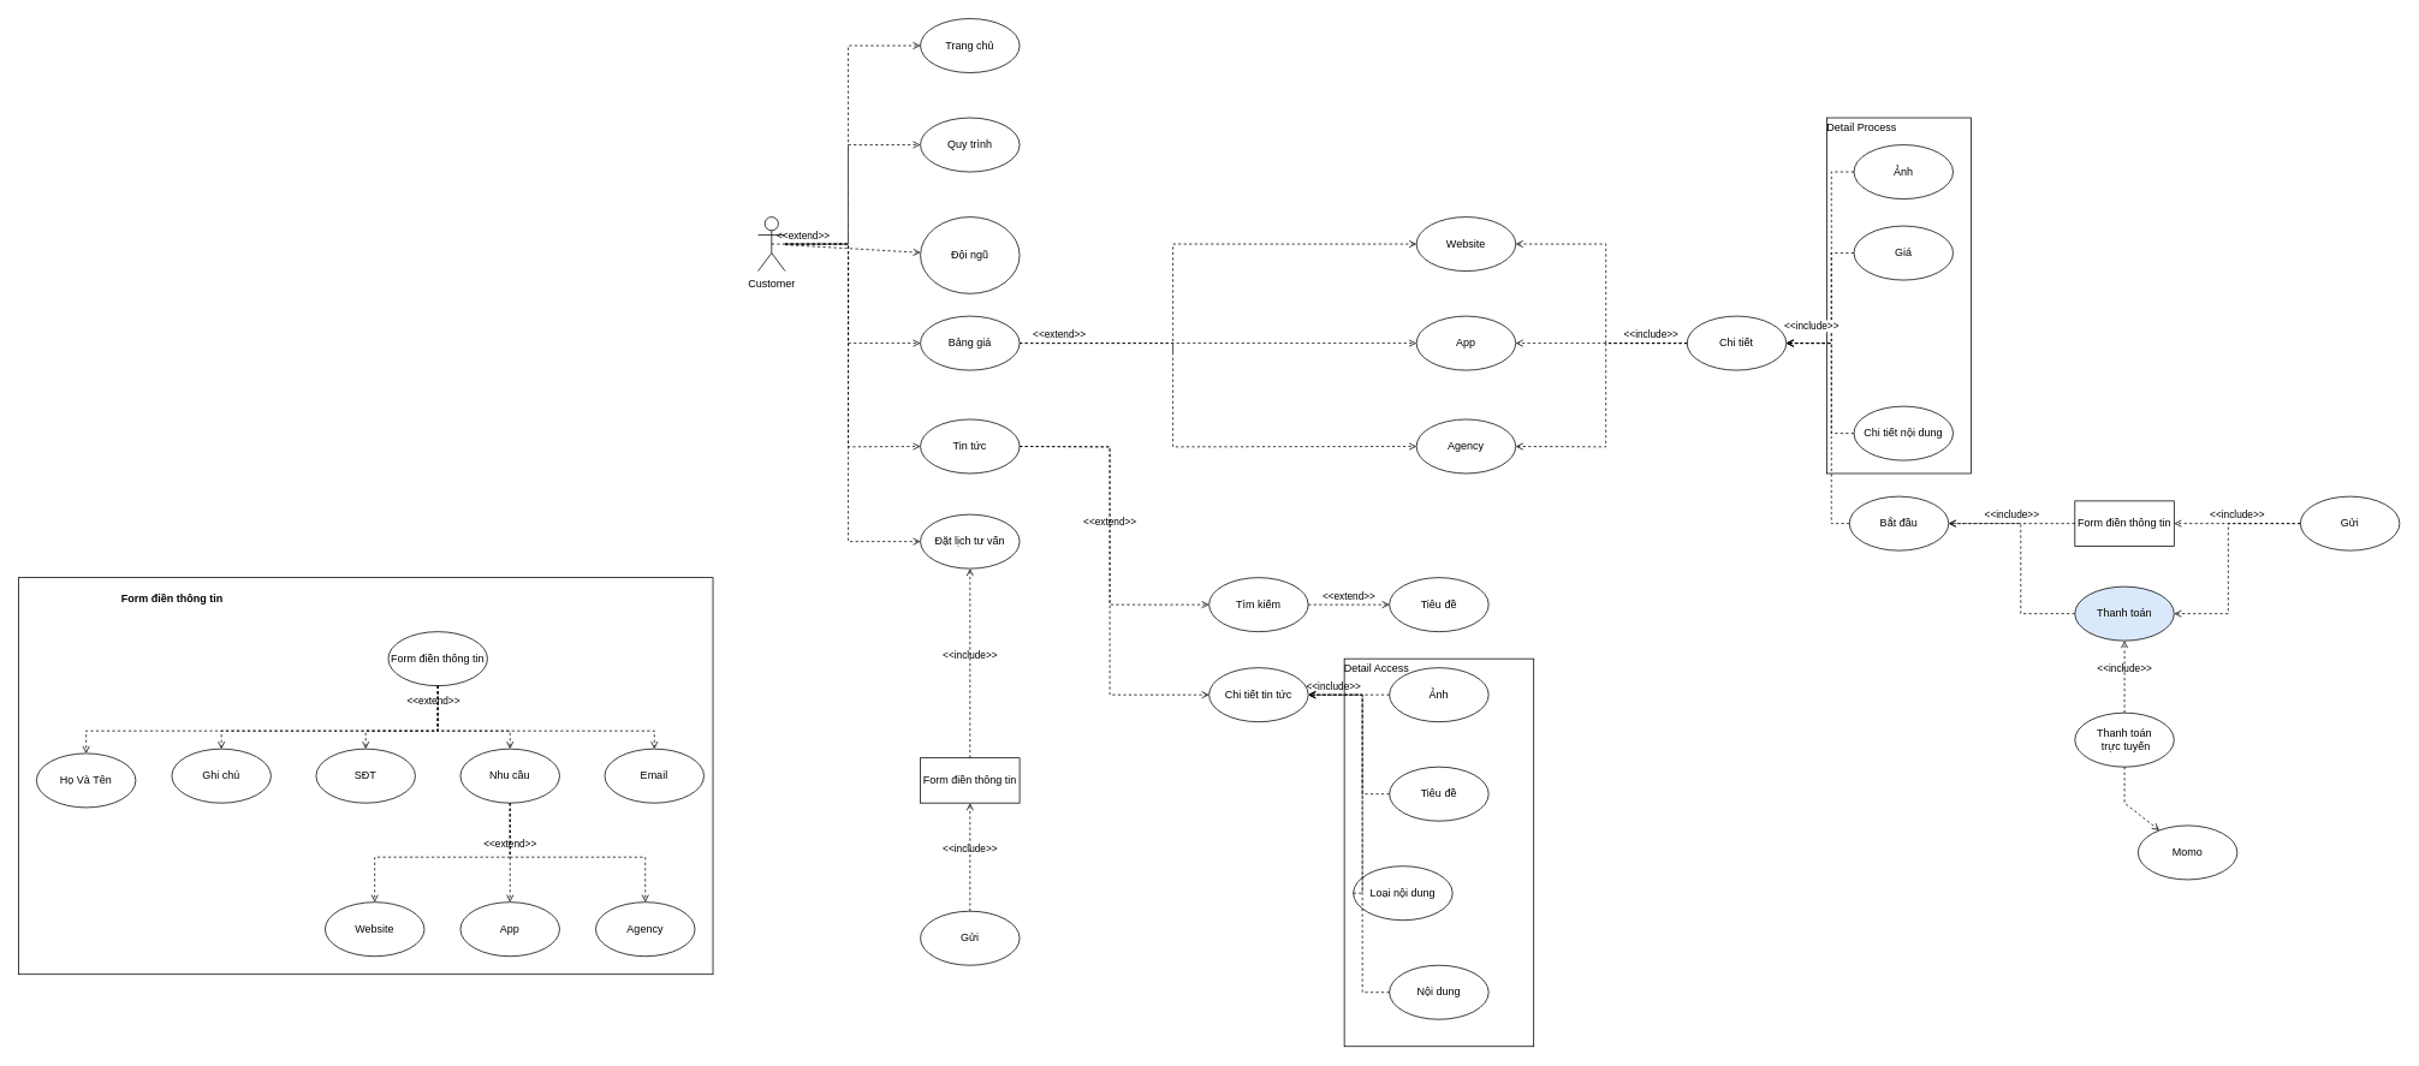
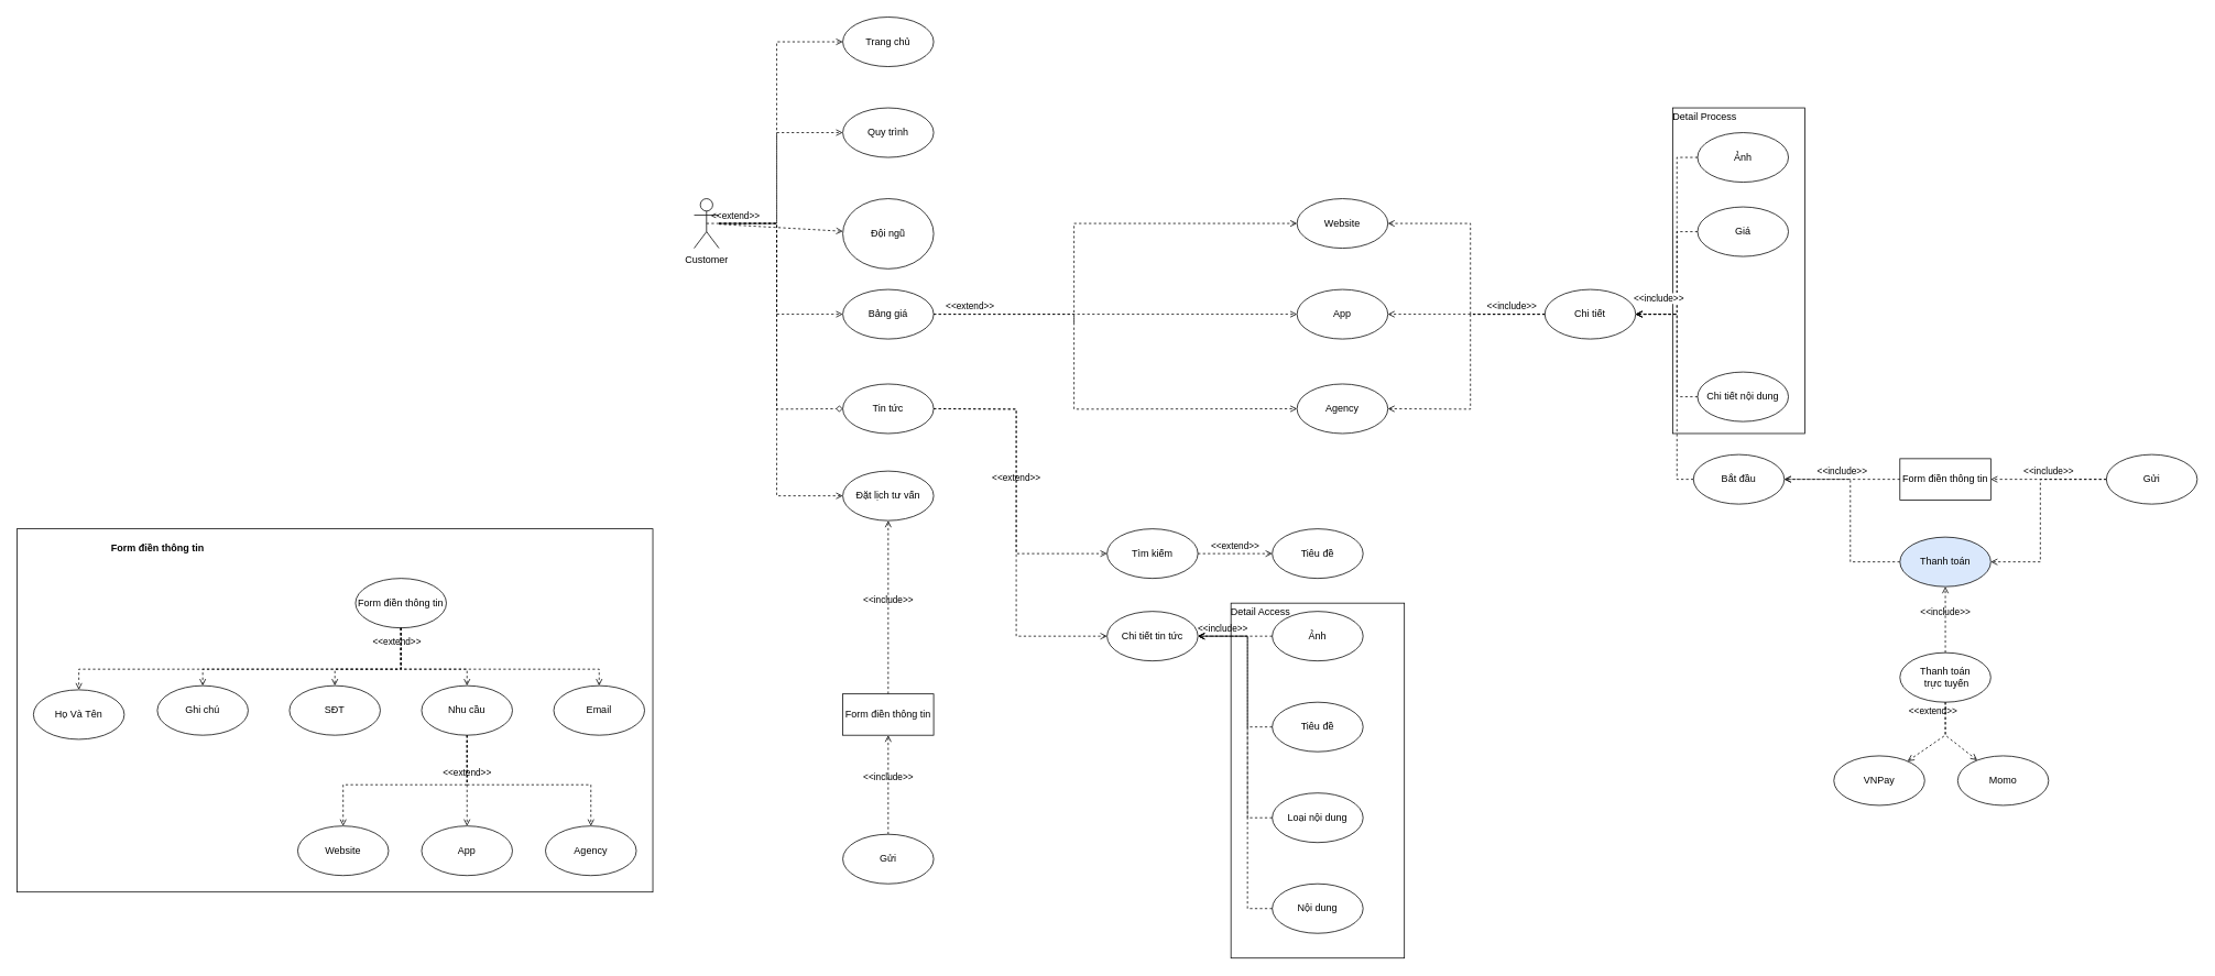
- <mxCell id="46" value="" style="html=1;verticalAlign=bottom;labelBackgroundColor=none;endArrow=open;endFill=0;dashed=1;rounded=0;" edge="1" parent="1" source="13" target="18"><mxGeometry width="160" relative="1" as="geometry"><mxPoint x="900" y="293" as="sourcePoint" /><mxPoint x="1060" y="530" as="targetPoint" /><Array as="points"><mxPoint x="940" y="270" /><mxPoint x="940" y="495" /></Array></mxGeometry></mxCell>
+ <mxCell id="46" value="" style="html=1;verticalAlign=bottom;labelBackgroundColor=none;endArrow=diamond;endFill=0;dashed=1;rounded=0;" edge="1" parent="1" source="13" target="18"><mxGeometry width="160" relative="1" as="geometry"><mxPoint x="900" y="293" as="sourcePoint" /><mxPoint x="1060" y="530" as="targetPoint" /><Array as="points"><mxPoint x="940" y="270" /><mxPoint x="940" y="495" /></Array></mxGeometry></mxCell>
+ <mxCell id="83" value="&amp;lt;&amp;lt;extend&amp;gt;&amp;gt;" style="html=1;verticalAlign=bottom;labelBackgroundColor=none;endArrow=open;endFill=0;dashed=1;rounded=0;" edge="1" parent="1" source="41" target="84"><mxGeometry x="-0.581" y="-15" width="160" relative="1" as="geometry"><mxPoint x="2260" y="910" as="sourcePoint" /><mxPoint x="2340" y="1000" as="targetPoint" /><Array as="points"><mxPoint x="2355" y="890" /></Array><mxPoint as="offset" /></mxGeometry></mxCell>
+ <mxCell id="84" value="VNPay" style="ellipse;whiteSpace=wrap;html=1;" vertex="1" parent="1"><mxGeometry x="2220" y="915" width="110" height="60" as="geometry" /></mxCell>
- <mxCell id="11" value="Loại nội dung" style="ellipse;whiteSpace=wrap;html=1;movable=1;resizable=1;rotatable=1;deletable=1;editable=1;locked=0;connectable=1;" vertex="1" parent="7"><mxGeometry x="10" y="230" width="110" height="60" as="geometry" /></mxCell>
+ <mxCell id="11" value="Loại nội dung" style="ellipse;whiteSpace=wrap;html=1;movable=1;resizable=1;rotatable=1;deletable=1;editable=1;locked=0;connectable=1;" vertex="1" parent="7"><mxGeometry x="50" y="230" width="110" height="60" as="geometry" /></mxCell>
